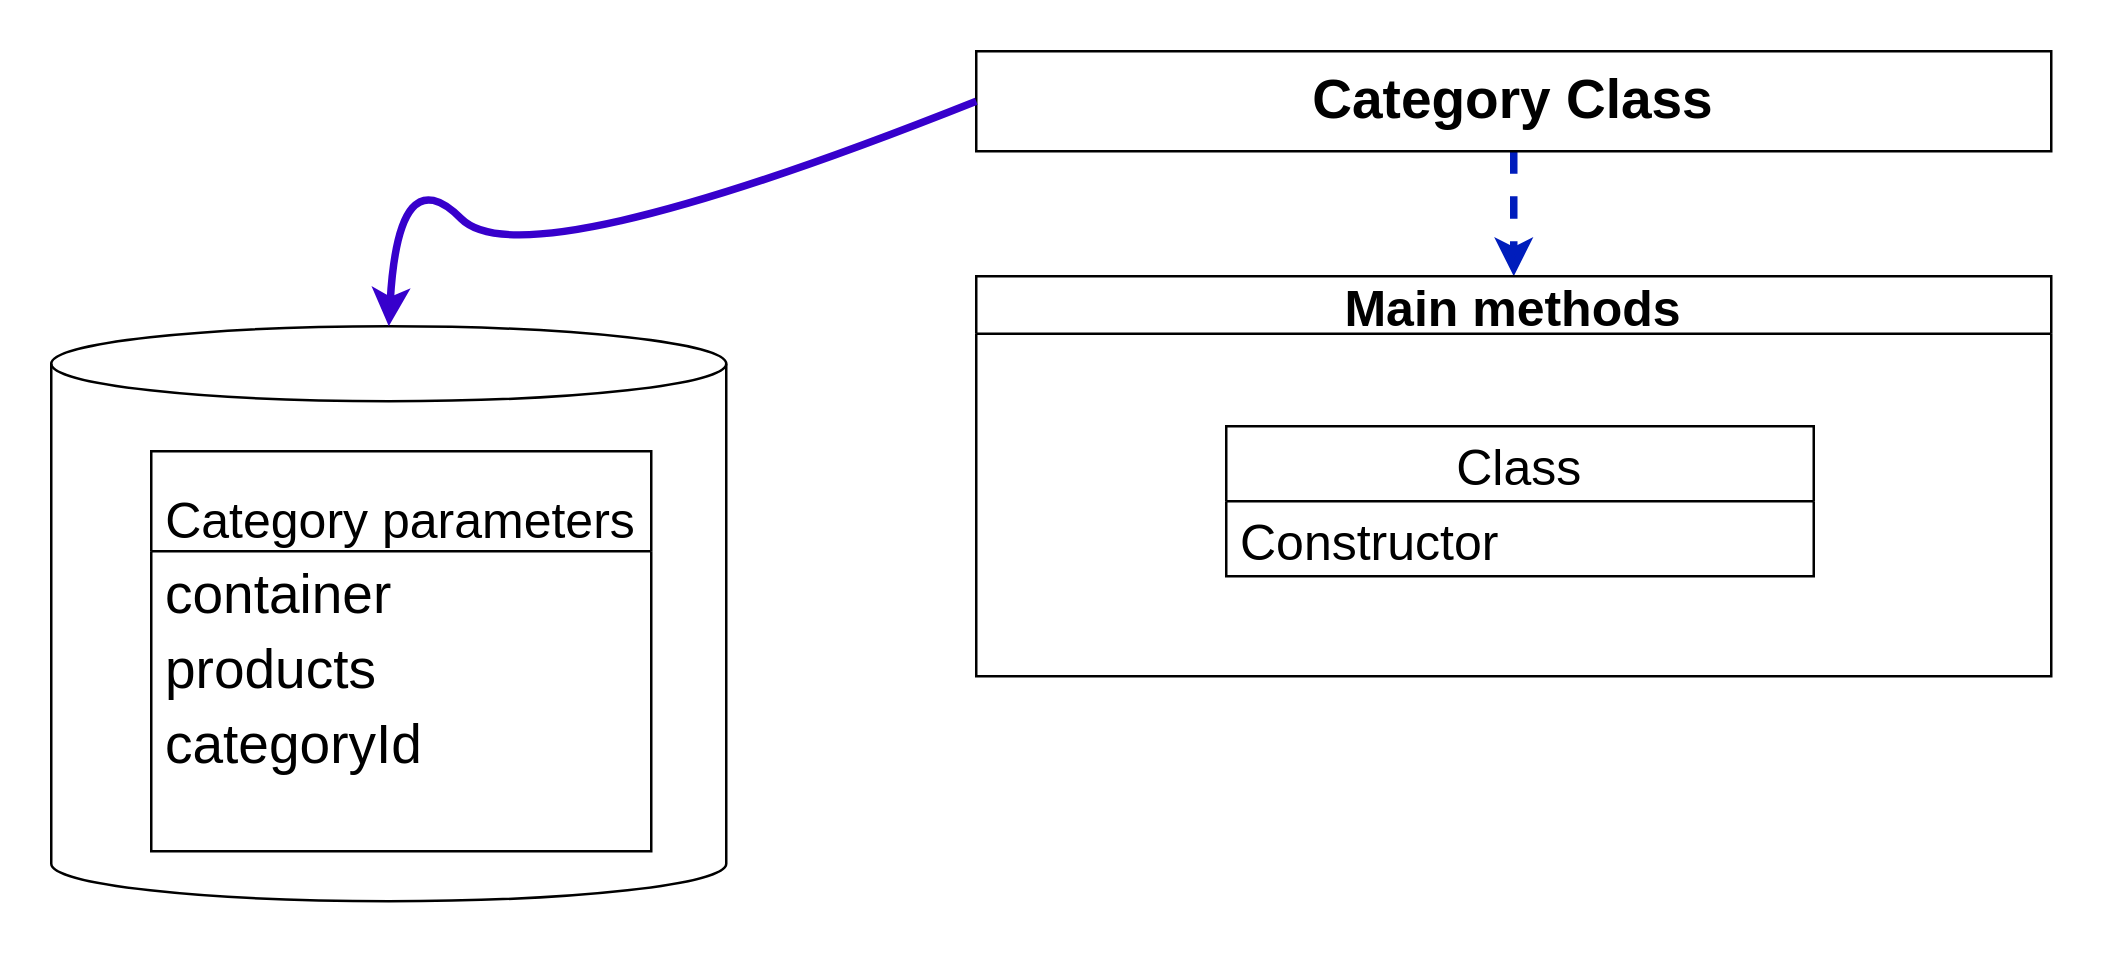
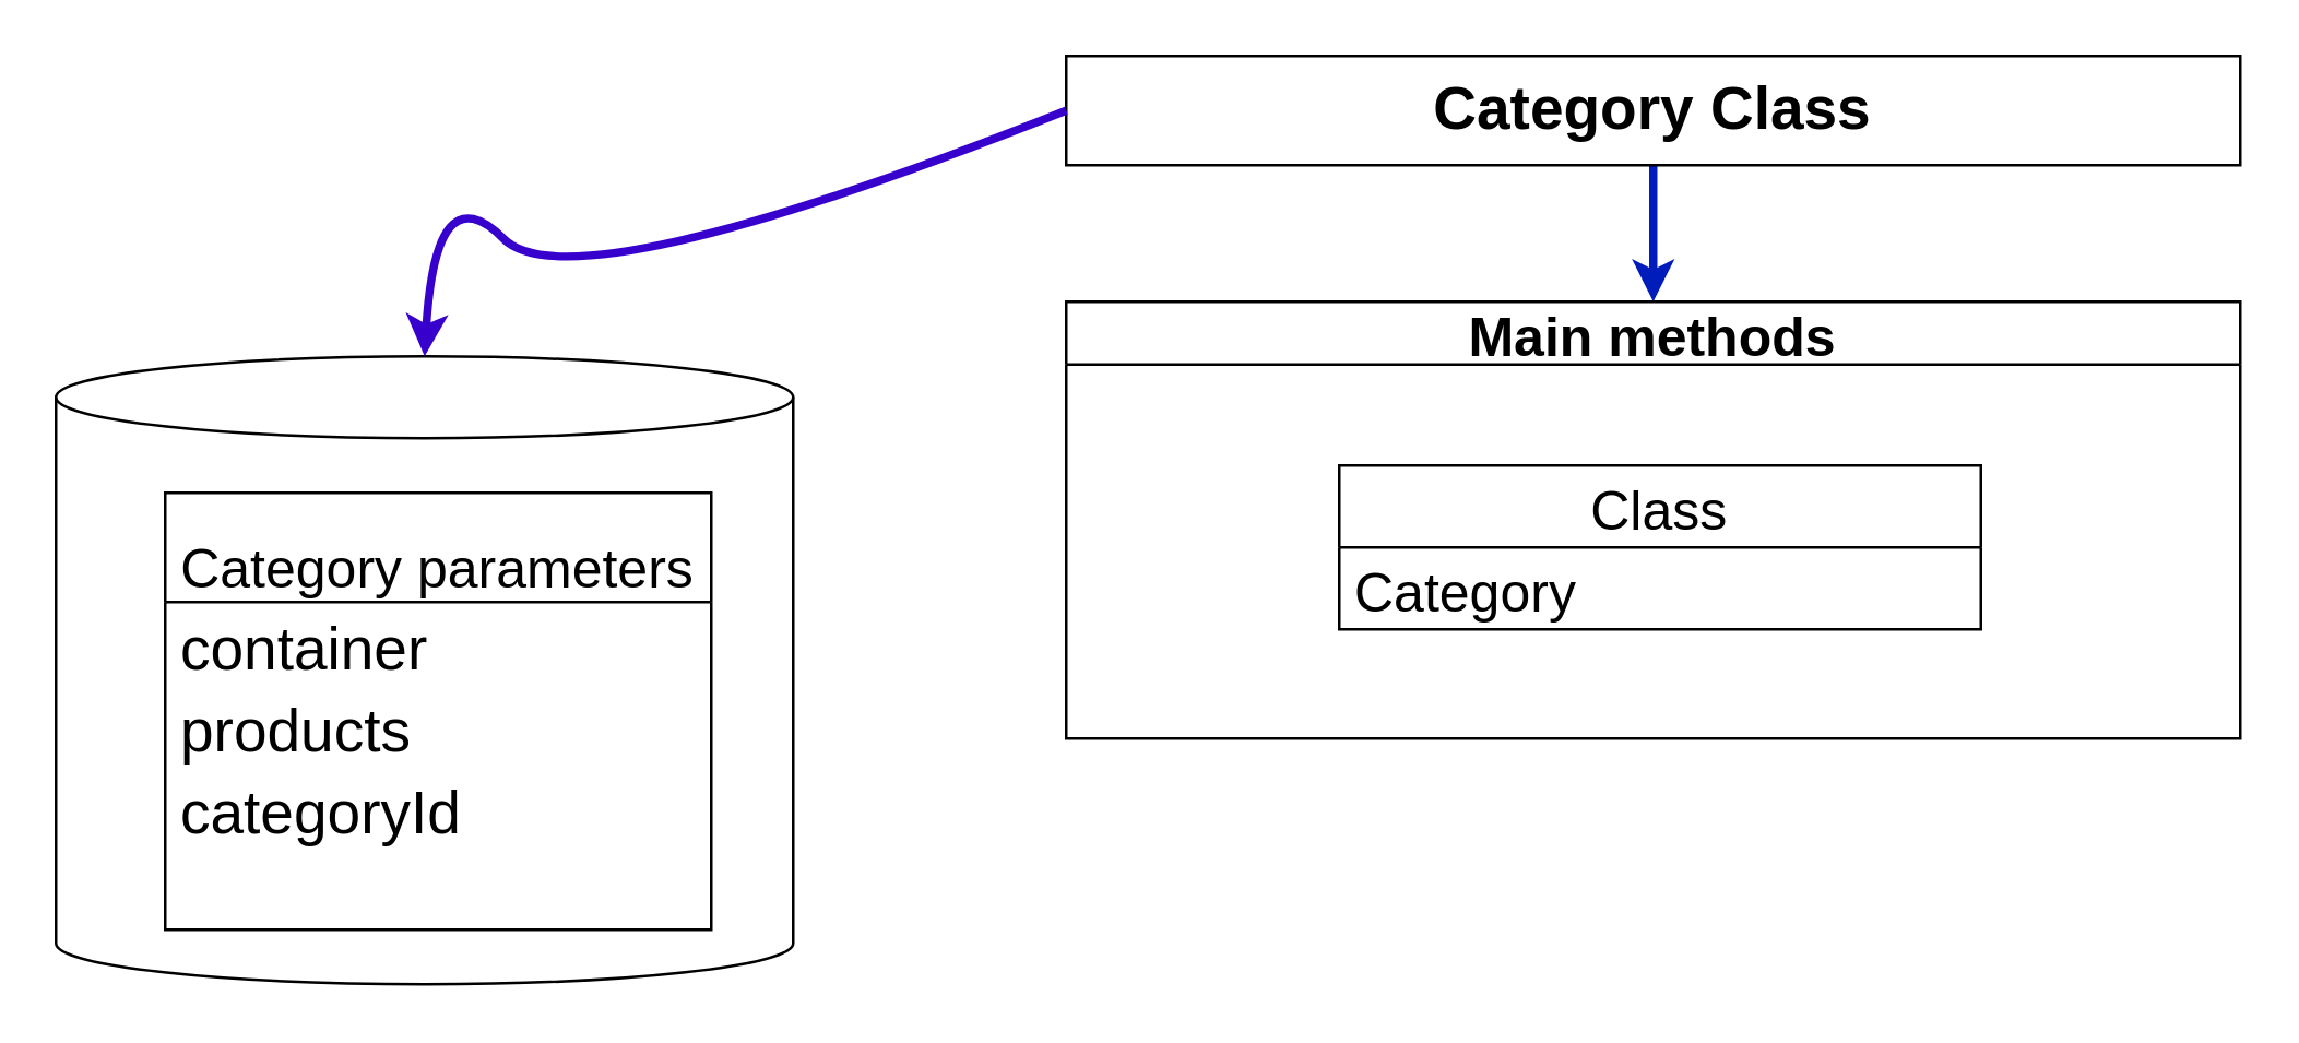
- <mxCell id="2" style="edgeStyle=none;html=1;fontSize=20;strokeWidth=3;fillColor=#0050ef;strokeColor=#001DBC;dashed=1;" parent="1" source="3" target="11" edge="1"><mxGeometry relative="1" as="geometry" /></mxCell>
+ <mxCell id="2" style="edgeStyle=none;html=1;fontSize=20;strokeWidth=3;fillColor=#0050ef;strokeColor=#001DBC;" parent="1" source="3" target="11" edge="1"><mxGeometry relative="1" as="geometry" /></mxCell>
- <mxCell id="13" value="Constructor" style="text;strokeColor=none;fillColor=none;align=left;verticalAlign=middle;spacingLeft=4;spacingRight=4;overflow=hidden;points=[[0,0.5],[1,0.5]];portConstraint=eastwest;rotatable=0;fontSize=20;" parent="12" vertex="1"><mxGeometry y="30" width="235" height="30" as="geometry" /></mxCell>
+ <mxCell id="13" value="Category" style="text;strokeColor=none;fillColor=none;align=left;verticalAlign=middle;spacingLeft=4;spacingRight=4;overflow=hidden;points=[[0,0.5],[1,0.5]];portConstraint=eastwest;rotatable=0;fontSize=20;" parent="12" vertex="1"><mxGeometry y="30" width="235" height="30" as="geometry" /></mxCell>
